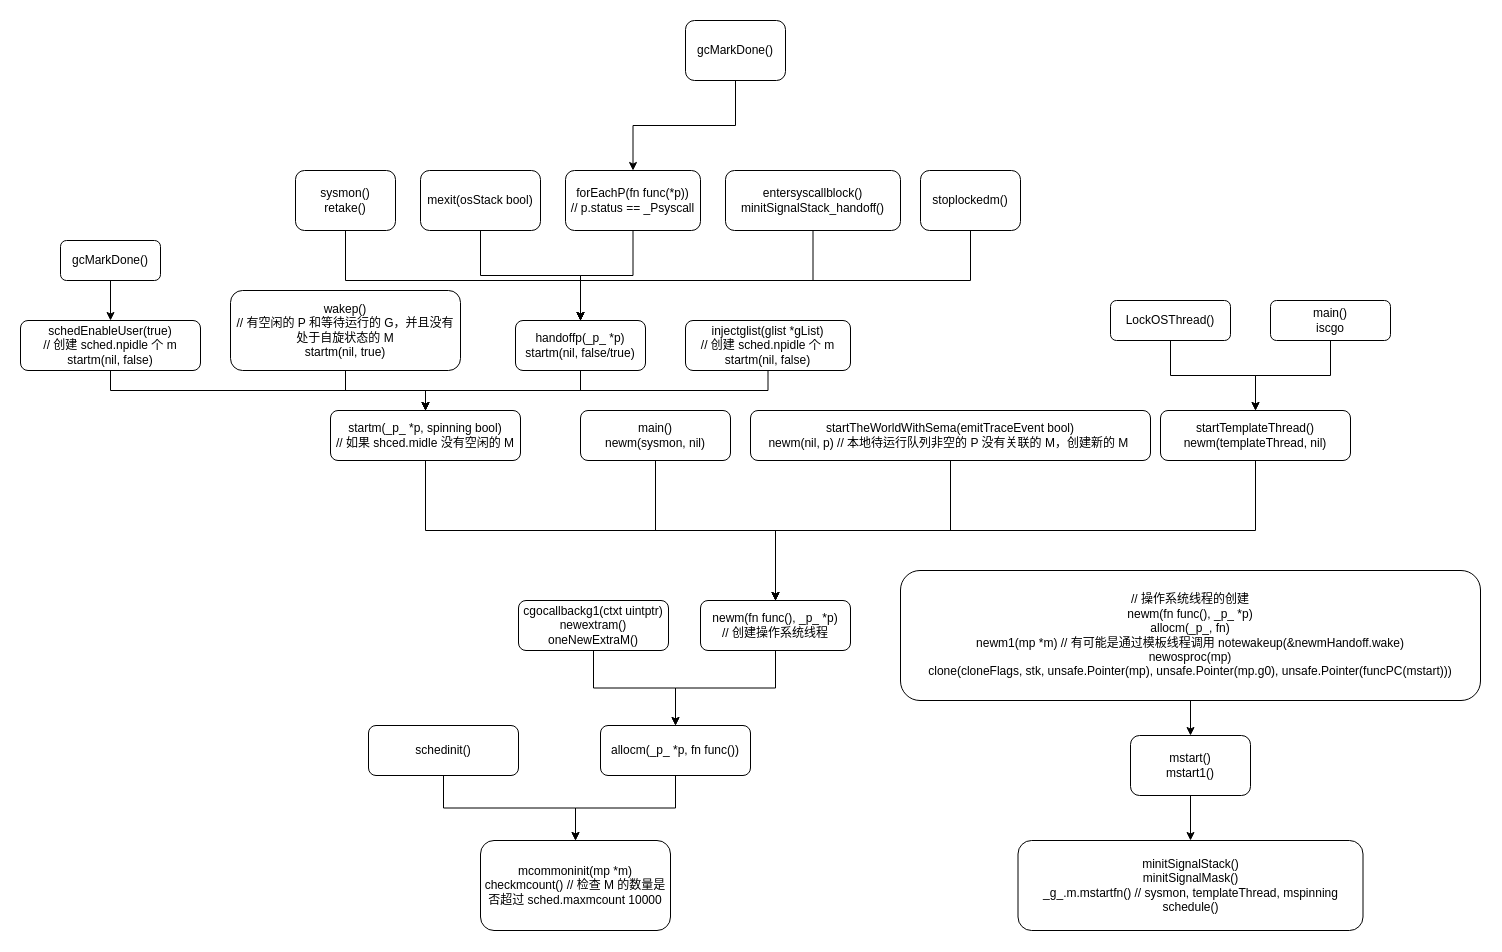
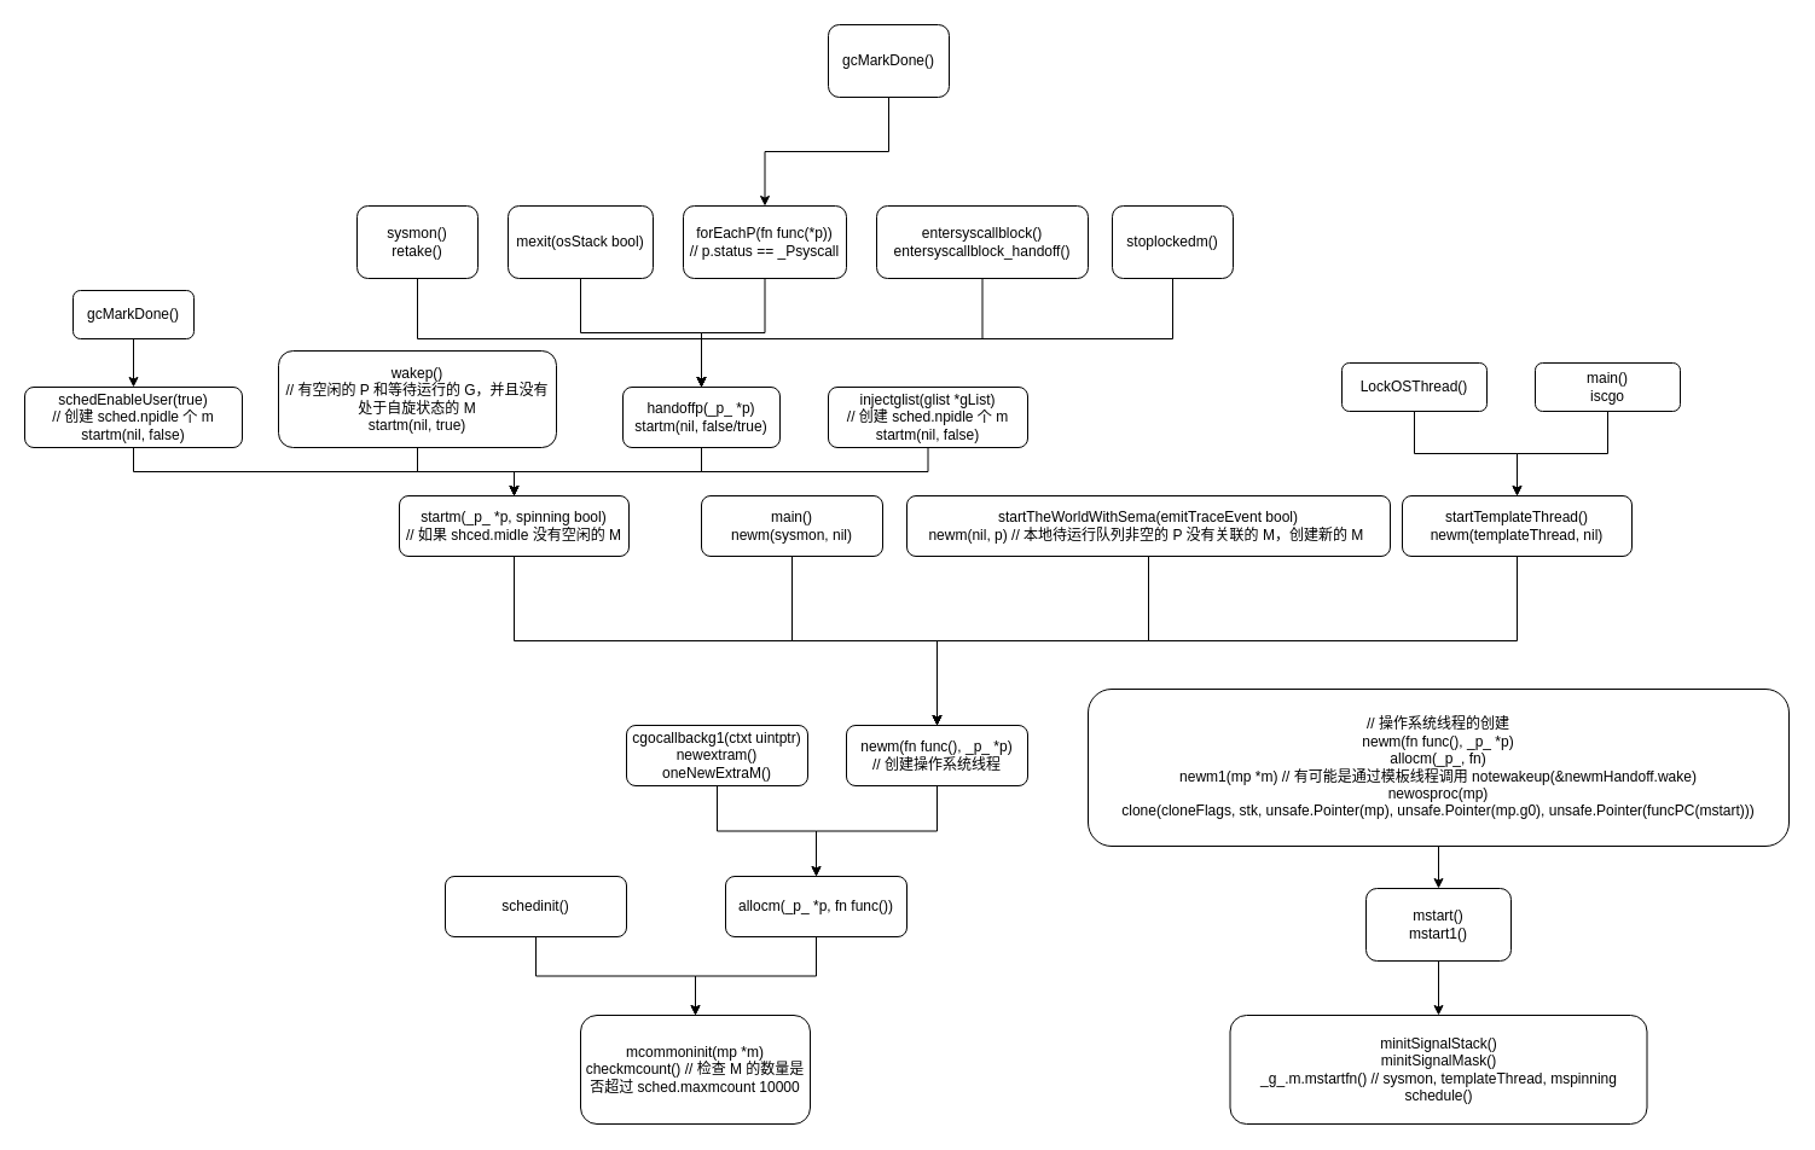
- <mxCell id="45" value="entersyscallblock()&lt;br&gt;minitSignalStack_handoff()" style="rounded=1;whiteSpace=wrap;html=1;" vertex="1" parent="1"><mxGeometry x="725" y="170" width="175" height="60" as="geometry" /></mxCell>
+ <mxCell id="45" value="entersyscallblock()&lt;br&gt;entersyscallblock_handoff()" style="rounded=1;whiteSpace=wrap;html=1;" vertex="1" parent="1"><mxGeometry x="725" y="170" width="175" height="60" as="geometry" /></mxCell>
